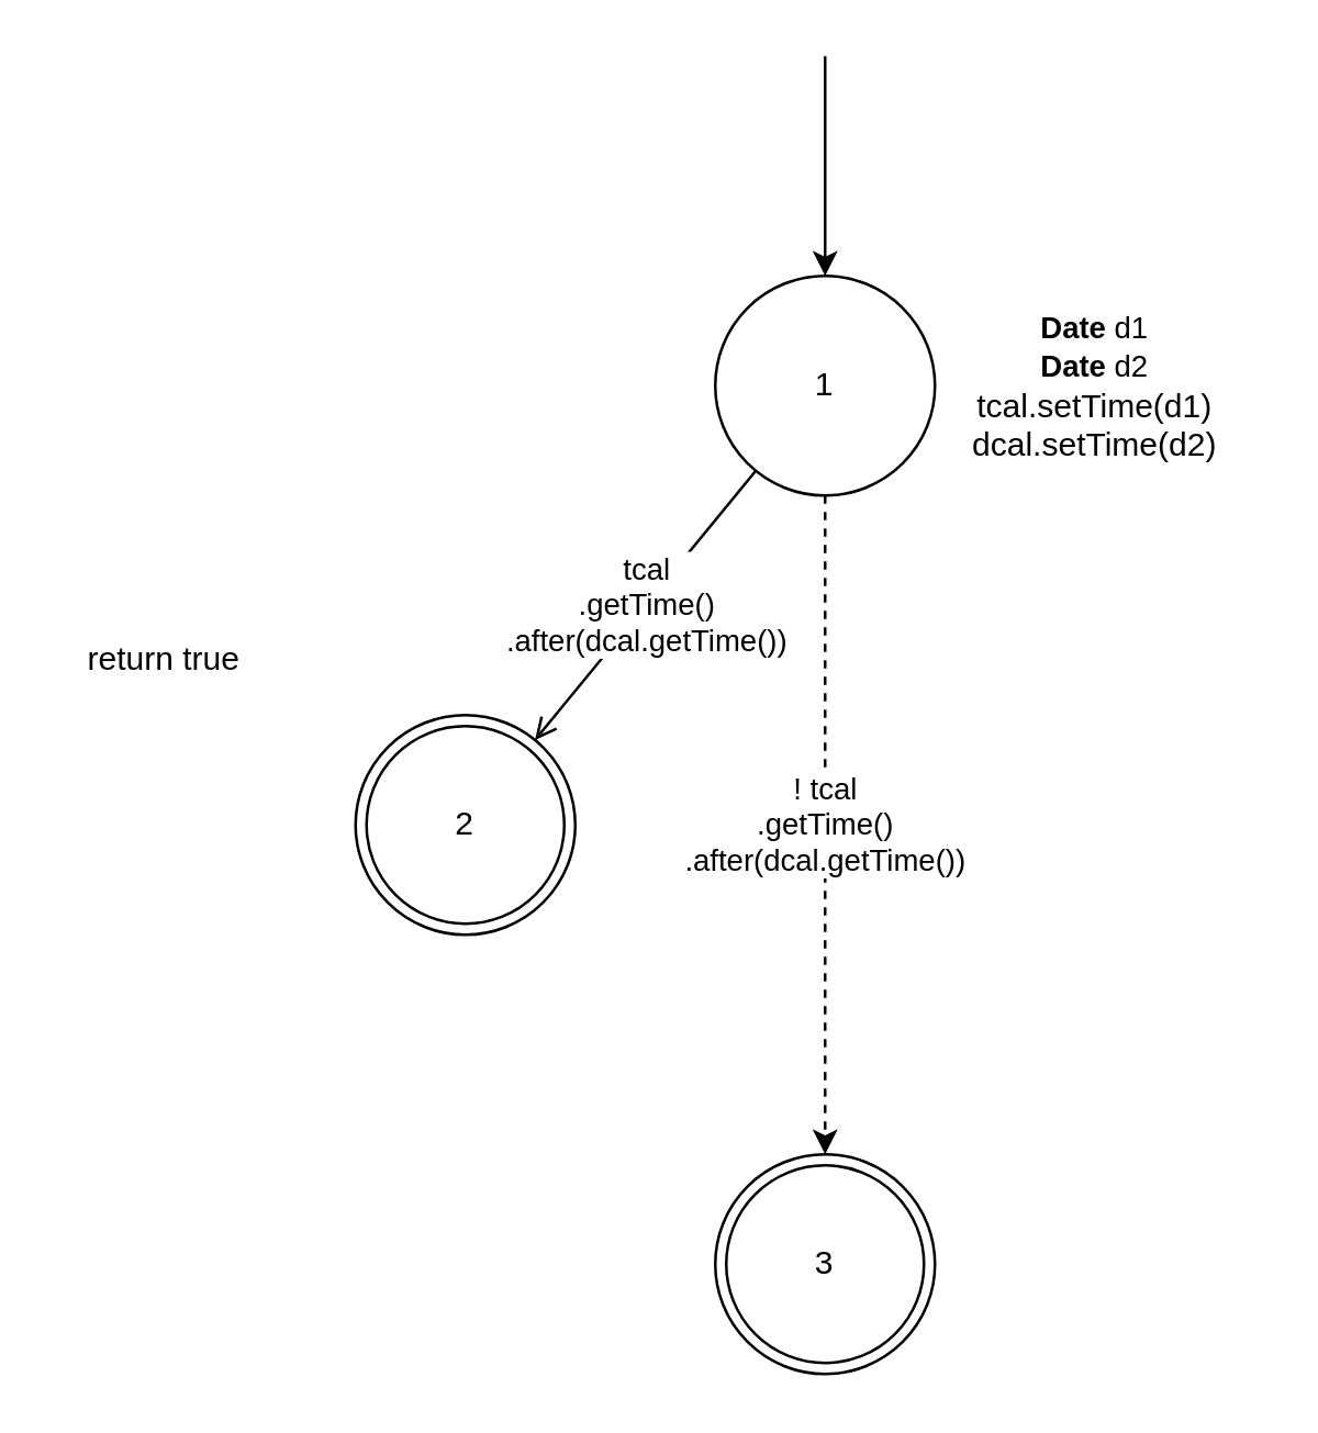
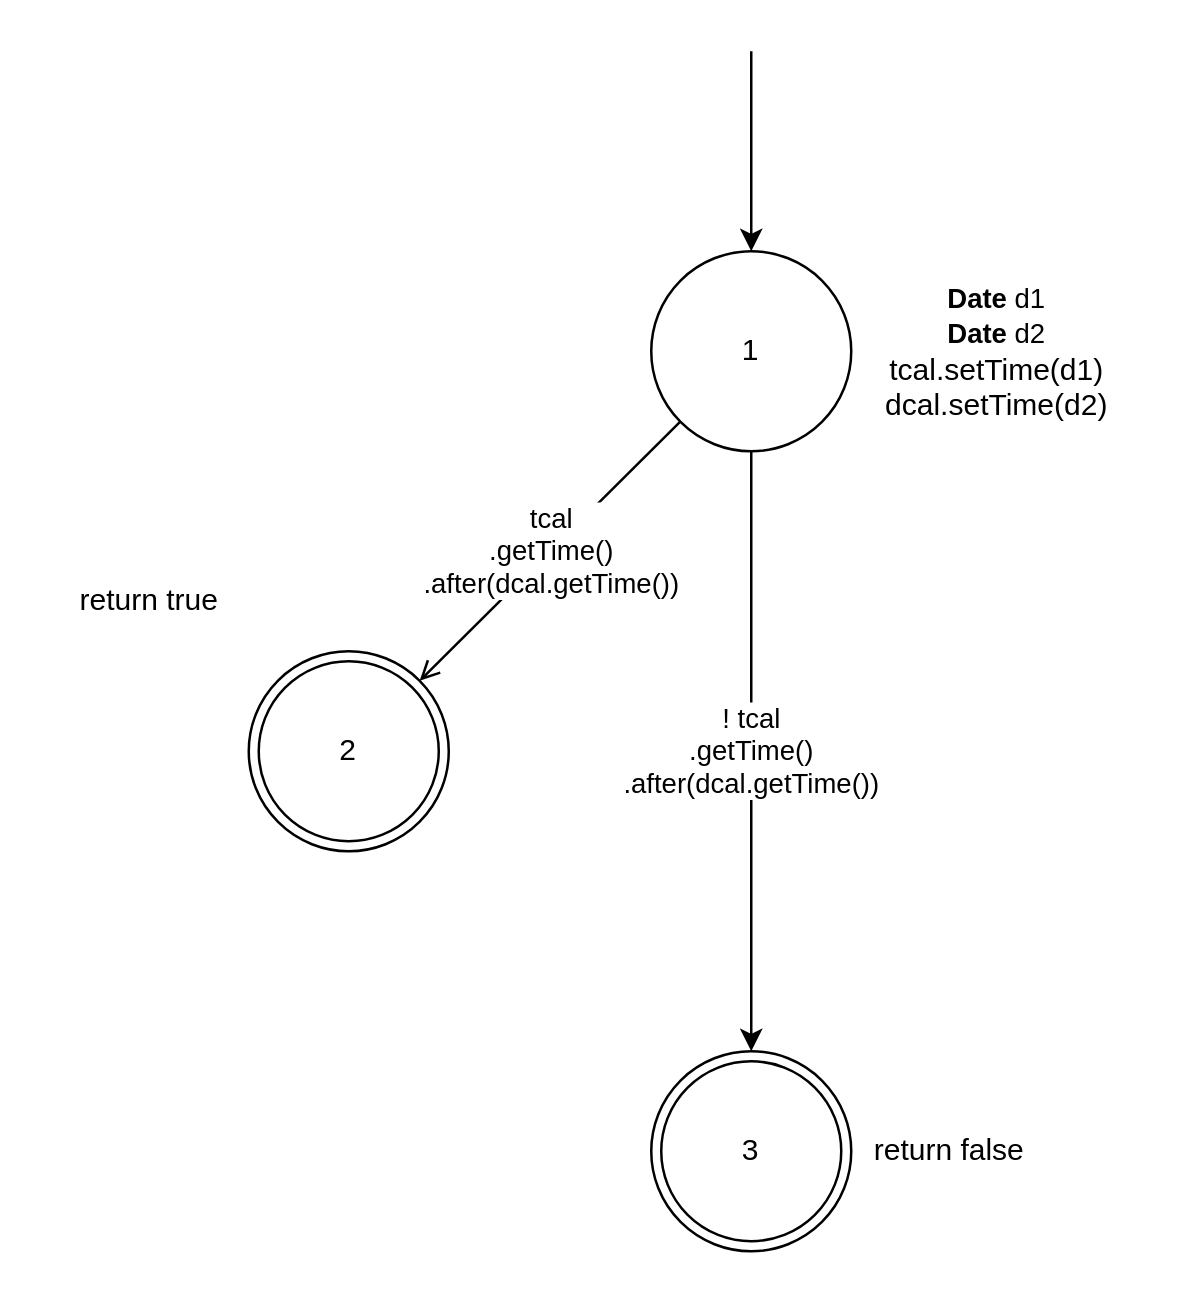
- <mxCell id="3" value="! tcal&lt;br&gt;.getTime()&lt;br&gt;.after(dcal.getTime())" style="edgeStyle=none;rounded=0;orthogonalLoop=1;jettySize=auto;html=1;dashed=1;" parent="1" source="4" target="6" edge="1"><mxGeometry relative="1" as="geometry" /></mxCell>
+ <mxCell id="3" value="! tcal&lt;br&gt;.getTime()&lt;br&gt;.after(dcal.getTime())" style="edgeStyle=none;rounded=0;orthogonalLoop=1;jettySize=auto;html=1;" parent="1" source="4" target="6" edge="1"><mxGeometry relative="1" as="geometry" /></mxCell>
- <mxCell id="7" value="2" style="ellipse;shape=doubleEllipse;whiteSpace=wrap;html=1;aspect=fixed;" parent="1" vertex="1"><mxGeometry x="129" y="260" width="80" height="80" as="geometry" /></mxCell>
+ <mxCell id="7" value="2" style="ellipse;shape=doubleEllipse;whiteSpace=wrap;html=1;aspect=fixed;" parent="1" vertex="1"><mxGeometry x="99" y="260" width="80" height="80" as="geometry" /></mxCell>
+ <mxCell id="9" value="return false" style="text;html=1;strokeColor=none;fillColor=none;align=center;verticalAlign=middle;whiteSpace=wrap;rounded=0;" parent="1" vertex="1"><mxGeometry x="340" y="450" width="79" height="20" as="geometry" /></mxCell>
